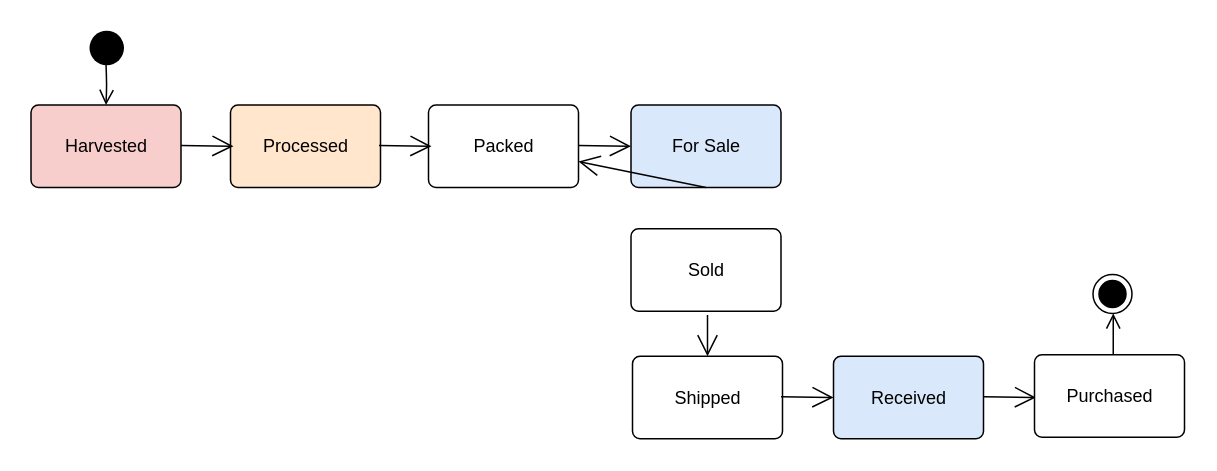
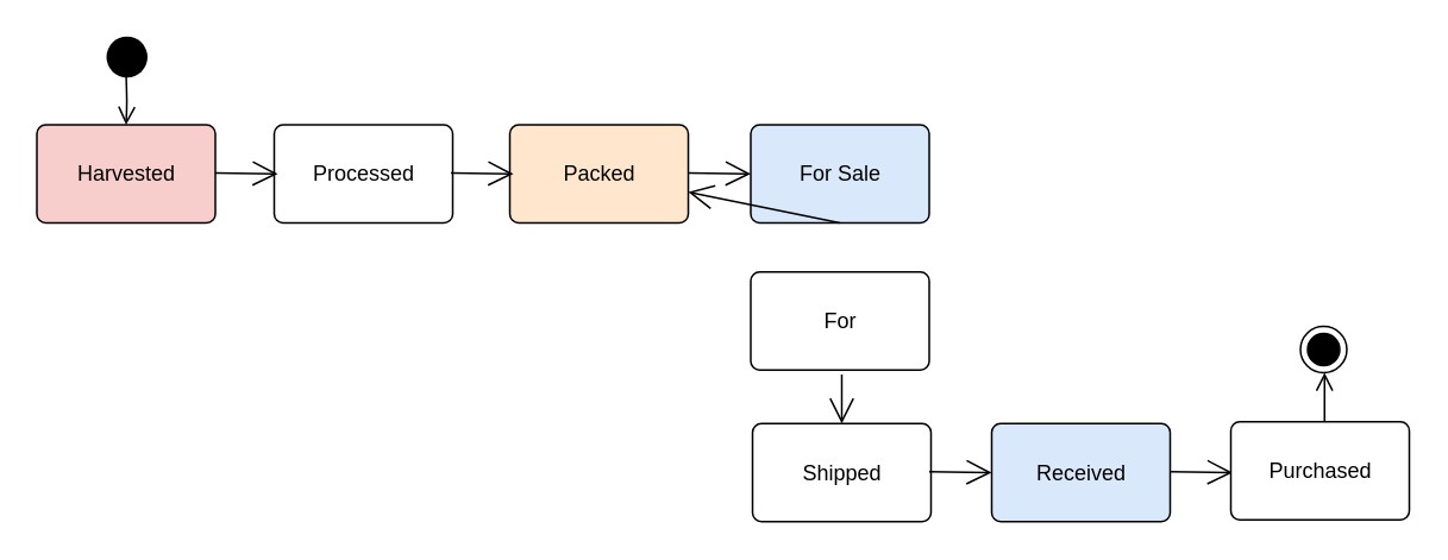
- <mxCell id="4" value="Processed" style="html=1;align=center;verticalAlign=middle;rounded=1;absoluteArcSize=1;arcSize=10;dashed=0;fillColor=#ffe6cc;" vertex="1" parent="1"><mxGeometry x="153" y="69.5" width="100" height="55" as="geometry" /></mxCell>
+ <mxCell id="4" value="Processed" style="html=1;align=center;verticalAlign=middle;rounded=1;absoluteArcSize=1;arcSize=10;dashed=0;" vertex="1" parent="1"><mxGeometry x="153" y="69.5" width="100" height="55" as="geometry" /></mxCell>
- <mxCell id="5" value="Packed" style="html=1;align=center;verticalAlign=middle;rounded=1;absoluteArcSize=1;arcSize=10;dashed=0;" vertex="1" parent="1"><mxGeometry x="285" y="69.5" width="100" height="55" as="geometry" /></mxCell>
+ <mxCell id="5" value="Packed" style="html=1;align=center;verticalAlign=middle;rounded=1;absoluteArcSize=1;arcSize=10;dashed=0;fillColor=#ffe6cc;" vertex="1" parent="1"><mxGeometry x="285" y="69.5" width="100" height="55" as="geometry" /></mxCell>
- <mxCell id="10" value="Sold" style="html=1;align=center;verticalAlign=middle;rounded=1;absoluteArcSize=1;arcSize=10;dashed=0;" vertex="1" parent="1"><mxGeometry x="420" y="152" width="100" height="55" as="geometry" /></mxCell>
+ <mxCell id="10" value="For" style="html=1;align=center;verticalAlign=middle;rounded=1;absoluteArcSize=1;arcSize=10;dashed=0;" vertex="1" parent="1"><mxGeometry x="420" y="152" width="100" height="55" as="geometry" /></mxCell>
